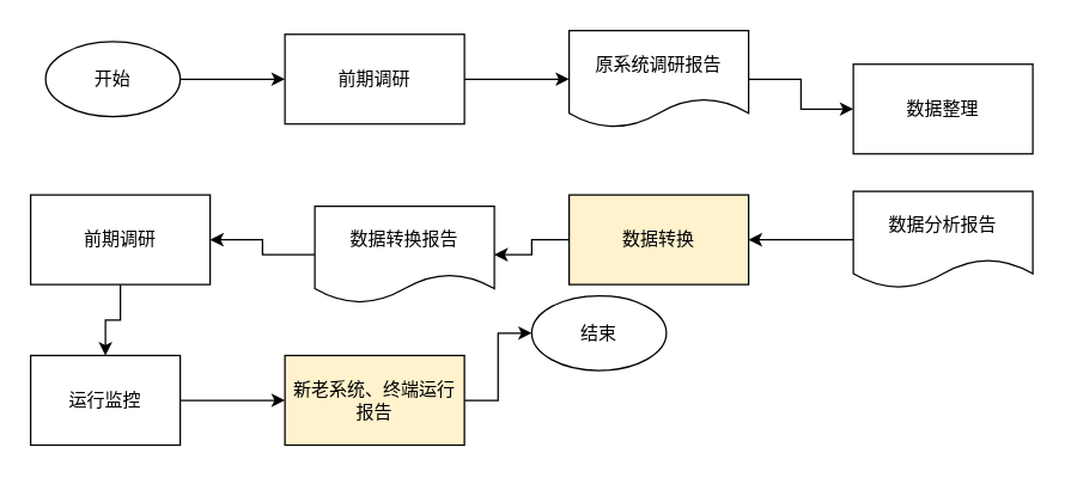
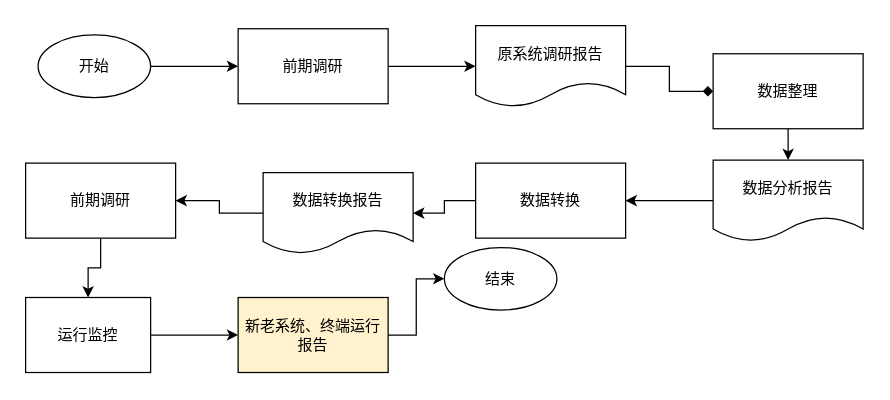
- <mxCell id="6" style="edgeStyle=orthogonalEdgeStyle;rounded=0;orthogonalLoop=1;jettySize=auto;html=1;exitX=1;exitY=0.5;exitDx=0;exitDy=0;entryX=0;entryY=0.5;entryDx=0;entryDy=0;" edge="1" parent="1" source="7" target="9"><mxGeometry relative="1" as="geometry" /></mxCell>
+ <mxCell id="6" style="edgeStyle=orthogonalEdgeStyle;rounded=0;orthogonalLoop=1;jettySize=auto;html=1;exitX=1;exitY=0.5;exitDx=0;exitDy=0;entryX=0;entryY=0.5;entryDx=0;entryDy=0;endArrow=diamond;" edge="1" parent="1" source="7" target="9"><mxGeometry relative="1" as="geometry" /></mxCell>
+ <mxCell id="8" style="edgeStyle=orthogonalEdgeStyle;rounded=0;orthogonalLoop=1;jettySize=auto;html=1;exitX=0.5;exitY=1;exitDx=0;exitDy=0;" edge="1" parent="1" source="9" target="11"><mxGeometry relative="1" as="geometry" /></mxCell>
- <mxCell id="13" value="数据转换" style="rounded=0;whiteSpace=wrap;html=1;fillColor=#fff2cc;" vertex="1" parent="1"><mxGeometry x="380" y="130" width="120" height="60" as="geometry" /></mxCell>
+ <mxCell id="13" value="数据转换" style="rounded=0;whiteSpace=wrap;html=1;" vertex="1" parent="1"><mxGeometry x="380" y="130" width="120" height="60" as="geometry" /></mxCell>
